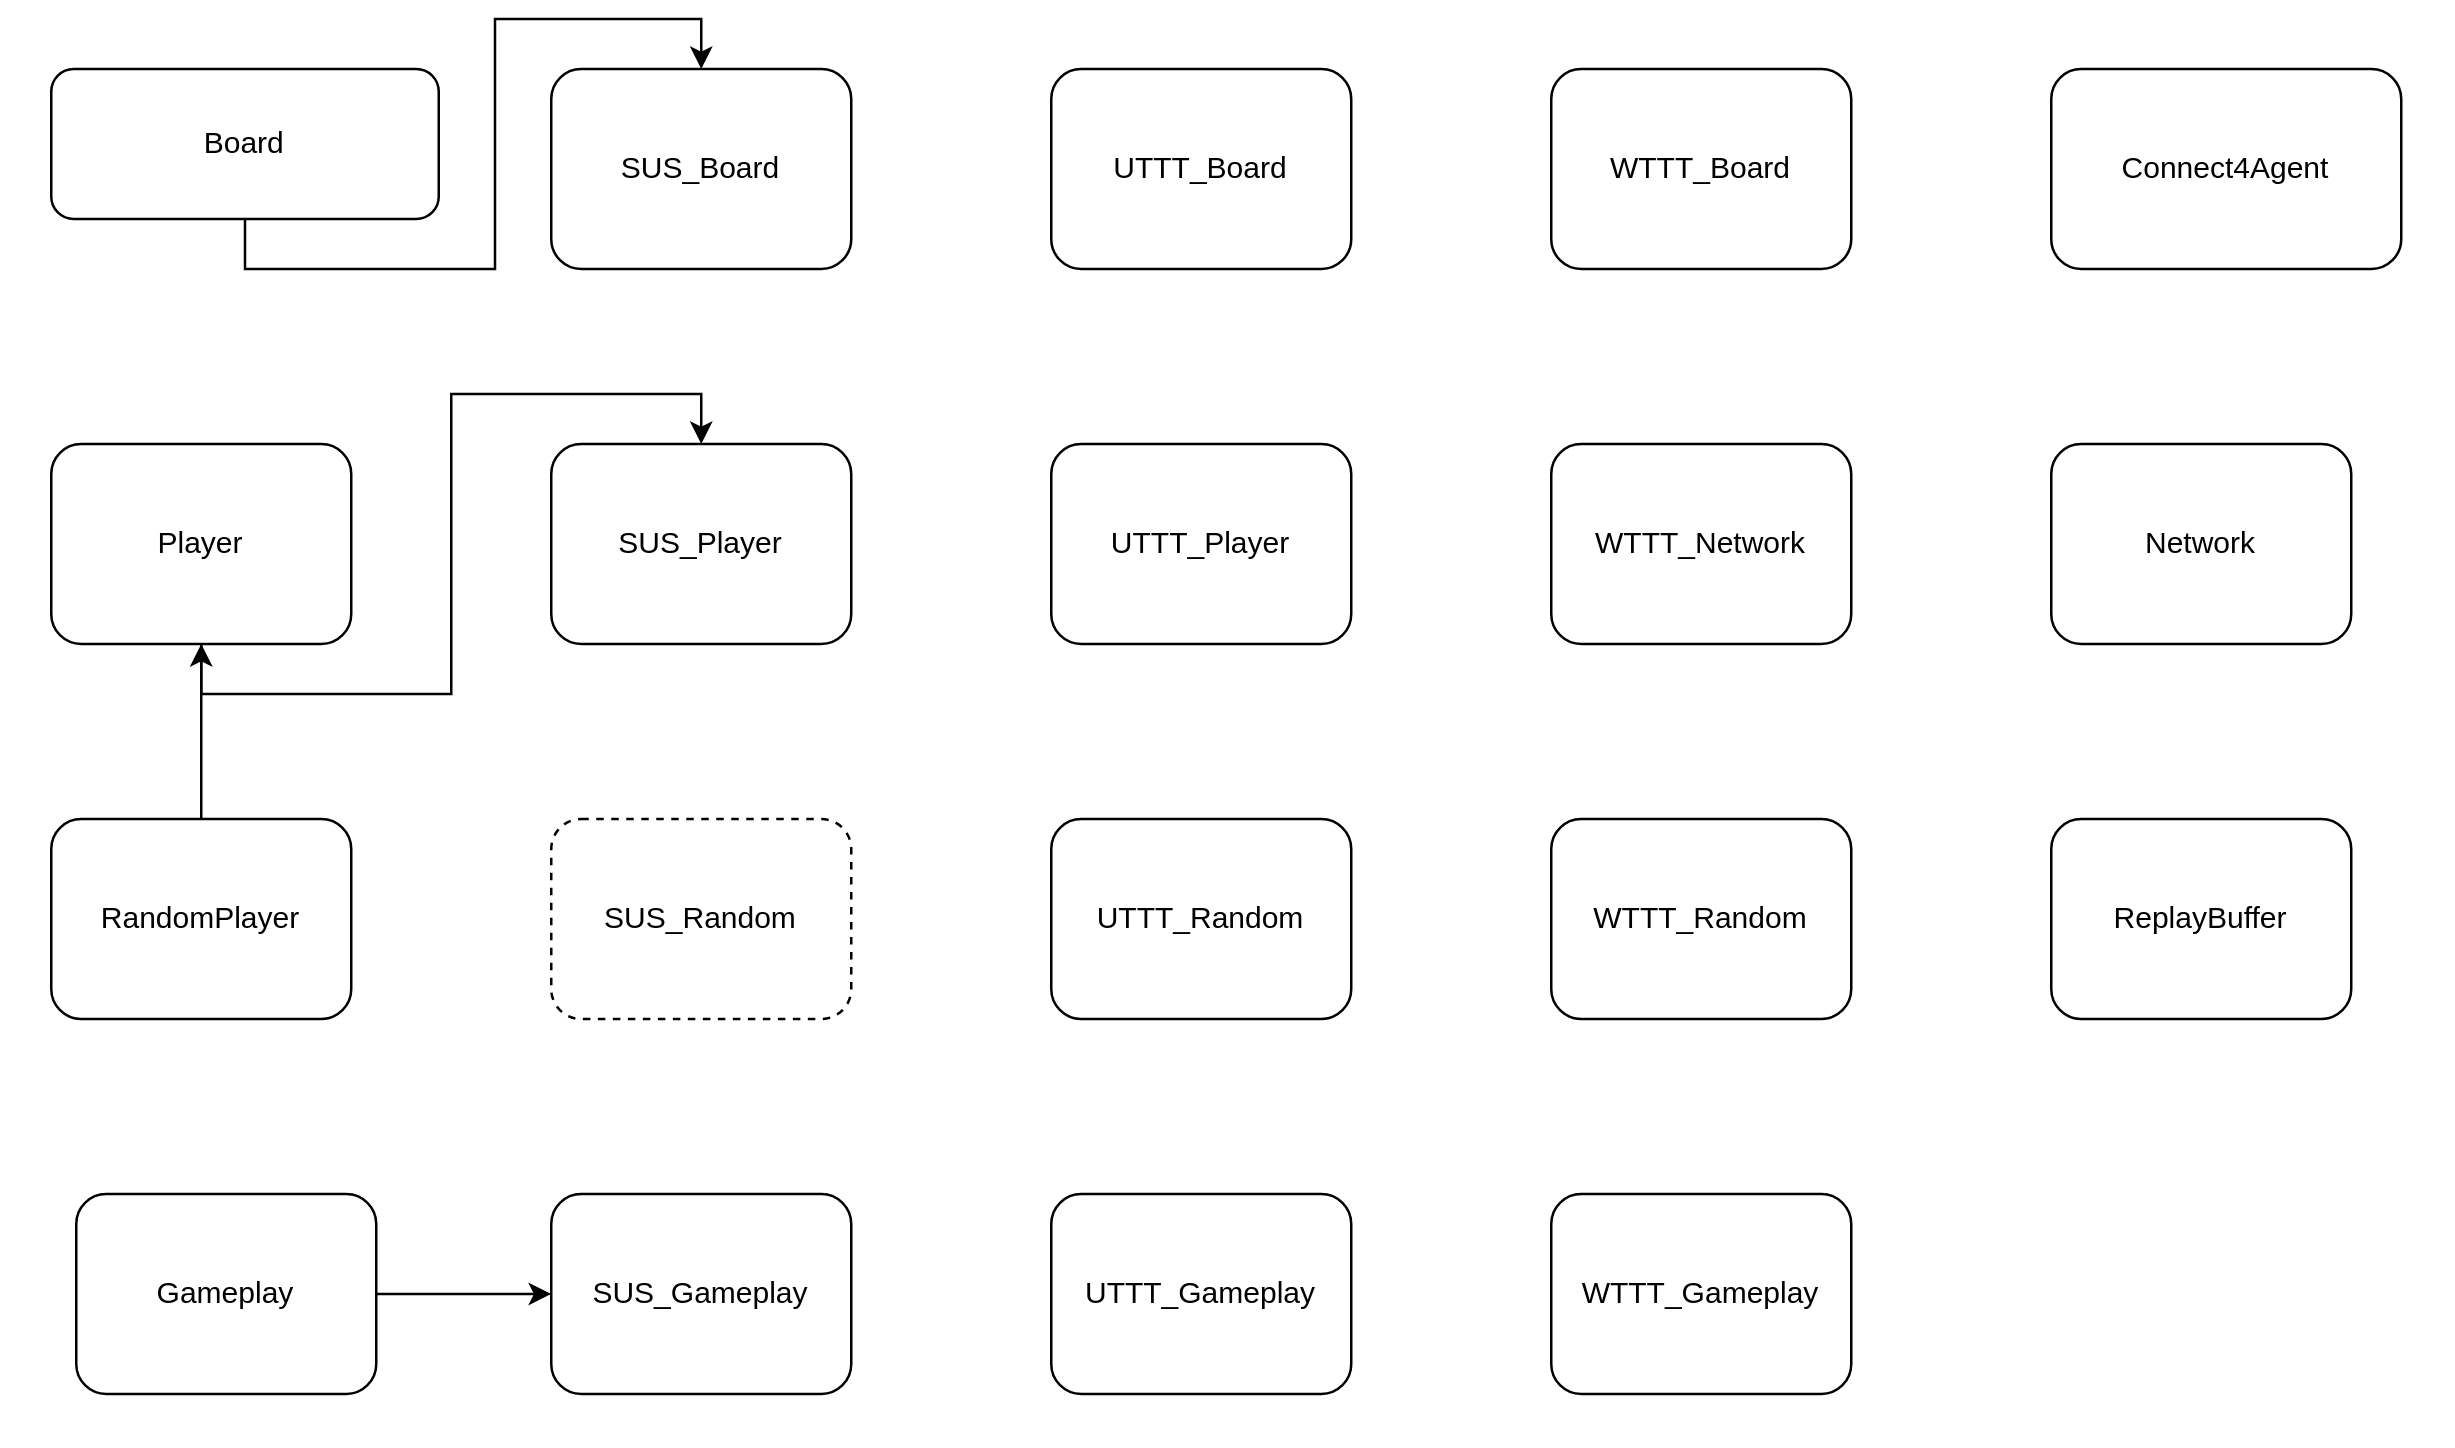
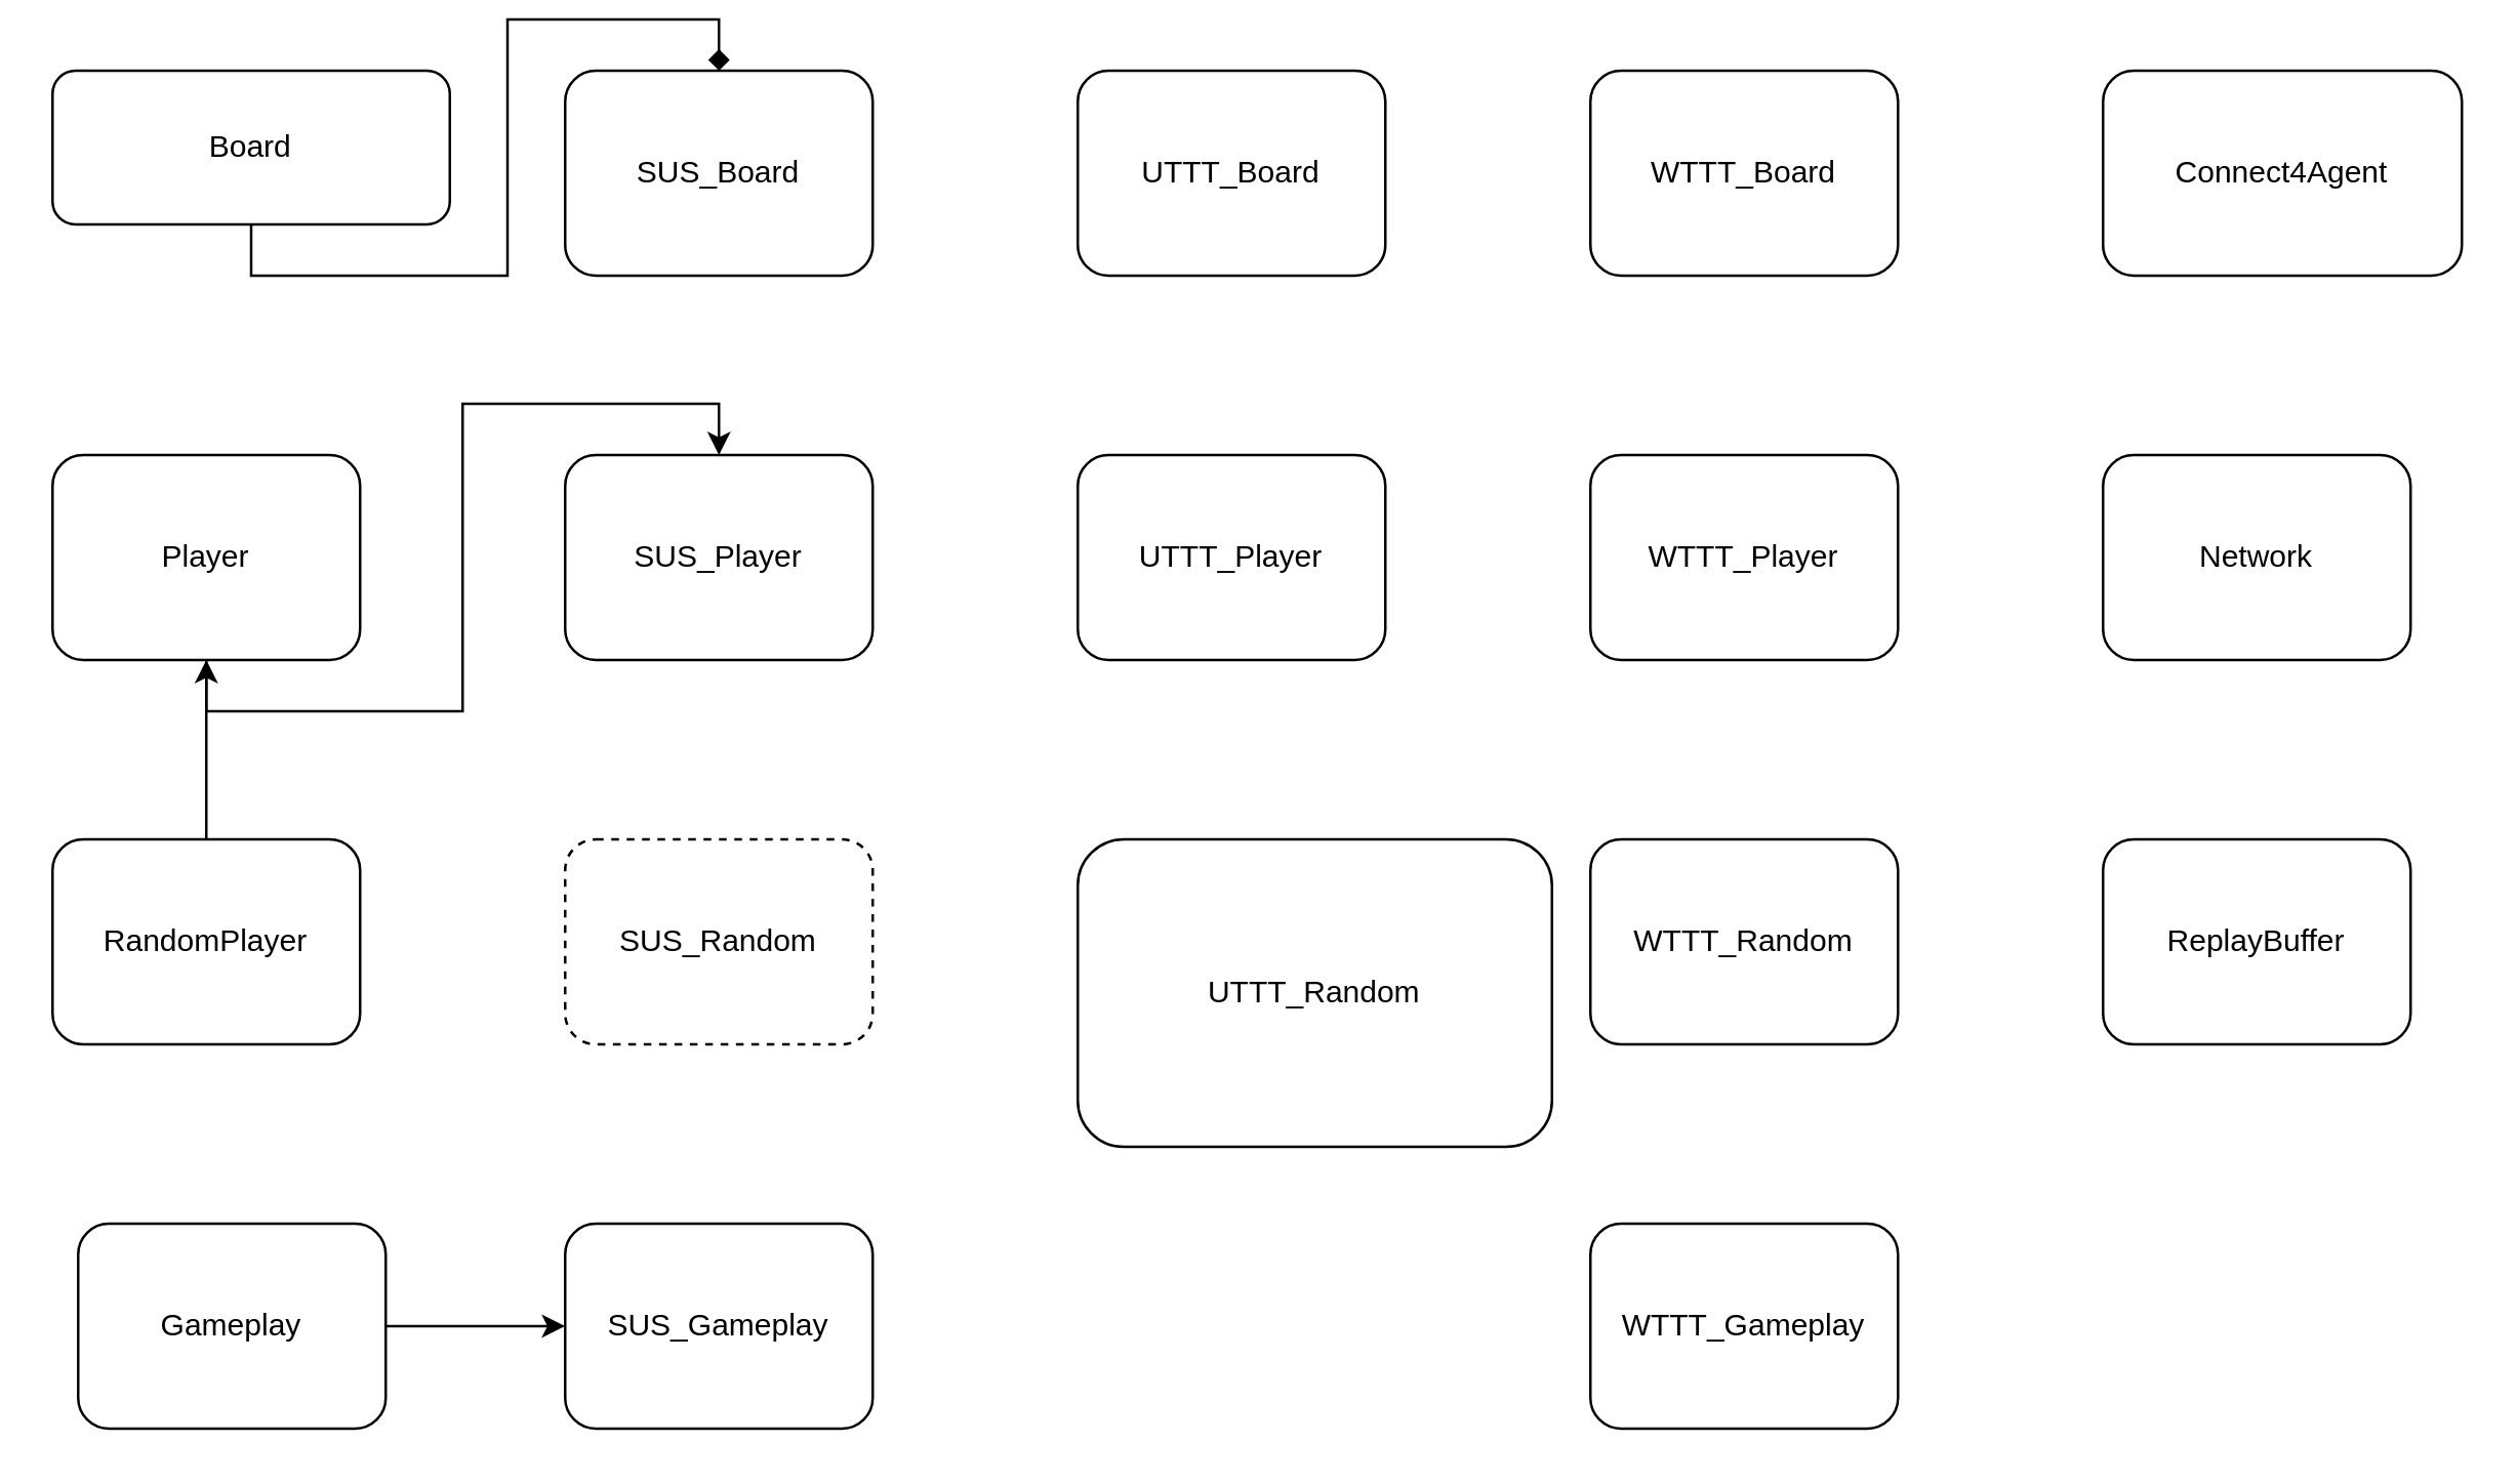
- <mxCell id="21" style="edgeStyle=orthogonalEdgeStyle;rounded=0;orthogonalLoop=1;jettySize=auto;html=1;exitX=0.5;exitY=1;entryX=0.5;entryY=0;" parent="1" source="2" target="6" edge="1"><mxGeometry relative="1" as="geometry" /></mxCell>
+ <mxCell id="21" style="edgeStyle=orthogonalEdgeStyle;rounded=0;orthogonalLoop=1;jettySize=auto;html=1;exitX=0.5;exitY=1;entryX=0.5;entryY=0;endArrow=diamond;" parent="1" source="2" target="6" edge="1"><mxGeometry relative="1" as="geometry" /></mxCell>
- <mxCell id="15" value="WTTT_Network" style="rounded=1;whiteSpace=wrap;html=1;" parent="1" vertex="1"><mxGeometry x="620" y="170" width="120" height="80" as="geometry" /></mxCell>
+ <mxCell id="15" value="WTTT_Player" style="rounded=1;whiteSpace=wrap;html=1;" parent="1" vertex="1"><mxGeometry x="620" y="170" width="120" height="80" as="geometry" /></mxCell>
- <mxCell id="12" value="UTTT_Random" style="rounded=1;whiteSpace=wrap;html=1;" parent="1" vertex="1"><mxGeometry x="420" y="320" width="120" height="80" as="geometry" /></mxCell>
+ <mxCell id="12" value="UTTT_Random" style="rounded=1;whiteSpace=wrap;html=1;" parent="1" vertex="1"><mxGeometry x="420" y="320" width="185" height="120" as="geometry" /></mxCell>
- <mxCell id="13" value="UTTT_Gameplay" style="rounded=1;whiteSpace=wrap;html=1;" parent="1" vertex="1"><mxGeometry x="420" y="470" width="120" height="80" as="geometry" /></mxCell>
